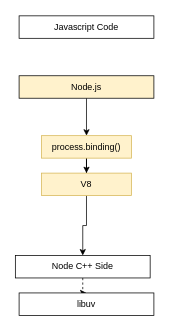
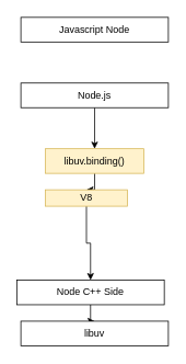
- <mxCell id="2" value="Javascript Code" style="rounded=0;whiteSpace=wrap;html=1;" vertex="1" parent="1"><mxGeometry x="25" y="20" width="180" height="30" as="geometry" /></mxCell>
+ <mxCell id="2" value="Javascript Node" style="rounded=0;whiteSpace=wrap;html=1;" vertex="1" parent="1"><mxGeometry x="25" y="20" width="180" height="30" as="geometry" /></mxCell>
- <mxCell id="4" value="Node.js" style="rounded=0;whiteSpace=wrap;html=1;fillColor=#fff2cc;" vertex="1" parent="1"><mxGeometry x="25" y="100" width="180" height="30" as="geometry" /></mxCell>
+ <mxCell id="4" value="Node.js" style="rounded=0;whiteSpace=wrap;html=1;" vertex="1" parent="1"><mxGeometry x="25" y="100" width="180" height="30" as="geometry" /></mxCell>
- <mxCell id="6" value="process.binding()" style="rounded=0;whiteSpace=wrap;html=1;fillColor=#fff2cc;strokeColor=#d6b656;" vertex="1" parent="1"><mxGeometry x="55" y="180" width="120" height="30" as="geometry" /></mxCell>
+ <mxCell id="6" value="libuv.binding()" style="rounded=0;whiteSpace=wrap;html=1;fillColor=#fff2cc;strokeColor=#d6b656;" vertex="1" parent="1"><mxGeometry x="55" y="180" width="120" height="30" as="geometry" /></mxCell>
- <mxCell id="8" value="V8" style="rounded=0;whiteSpace=wrap;html=1;fillColor=#fff2cc;strokeColor=#d6b656;" vertex="1" parent="1"><mxGeometry x="55" y="230" width="120" height="30" as="geometry" /></mxCell>
+ <mxCell id="8" value="V8" style="rounded=0;whiteSpace=wrap;html=1;fillColor=#fff2cc;strokeColor=#d6b656;" vertex="1" parent="1"><mxGeometry x="55" y="230" width="100" height="20" as="geometry" /></mxCell>
- <mxCell id="9" style="edgeStyle=orthogonalEdgeStyle;rounded=0;orthogonalLoop=1;jettySize=auto;html=1;entryX=0.5;entryY=0;entryDx=0;entryDy=0;dashed=1;" edge="1" parent="1" source="10" target="11"><mxGeometry relative="1" as="geometry" /></mxCell>
+ <mxCell id="9" style="edgeStyle=orthogonalEdgeStyle;rounded=0;orthogonalLoop=1;jettySize=auto;html=1;entryX=0.5;entryY=0;entryDx=0;entryDy=0;" edge="1" parent="1" source="10" target="11"><mxGeometry relative="1" as="geometry" /></mxCell>
